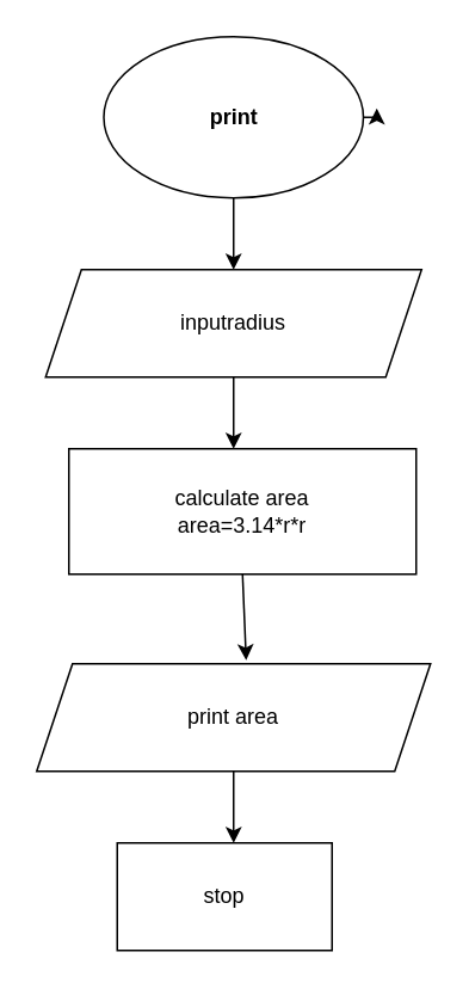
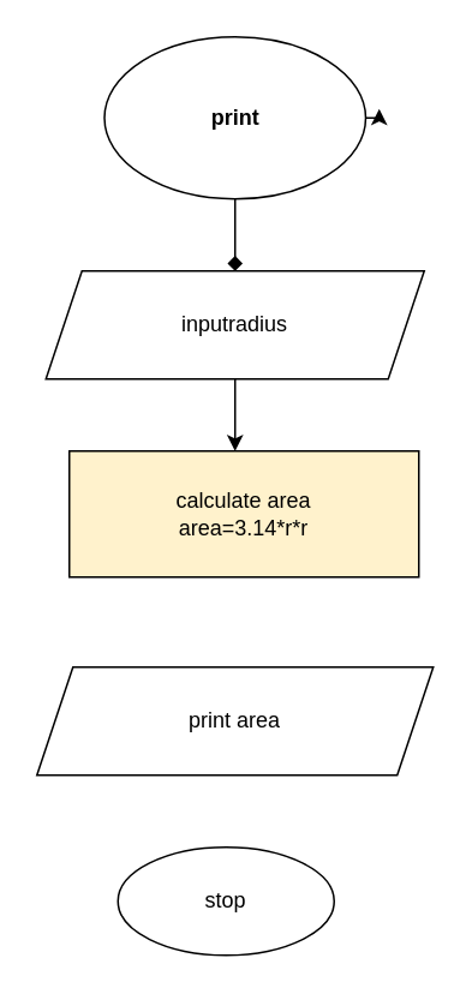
- <mxCell id="9" value="" style="endArrow=classic;html=1;rounded=0;exitX=0.5;exitY=1;exitDx=0;exitDy=0;entryX=0.5;entryY=0;entryDx=0;entryDy=0;" edge="1" parent="1" source="3" target="5"><mxGeometry width="50" height="50" relative="1" as="geometry"><mxPoint x="100" y="450" as="sourcePoint" /><mxPoint x="120" y="220" as="targetPoint" /></mxGeometry></mxCell>
+ <mxCell id="9" value="" style="endArrow=diamond;html=1;rounded=0;exitX=0.5;exitY=1;exitDx=0;exitDy=0;entryX=0.5;entryY=0;entryDx=0;entryDy=0;" edge="1" parent="1" source="3" target="5"><mxGeometry width="50" height="50" relative="1" as="geometry"><mxPoint x="100" y="450" as="sourcePoint" /><mxPoint x="120" y="220" as="targetPoint" /></mxGeometry></mxCell>
- <mxCell id="6" value="calculate area&lt;br&gt;area=3.14*r*r" style="rounded=0;whiteSpace=wrap;html=1;" vertex="1" parent="1"><mxGeometry x="38" y="250" width="194" height="70" as="geometry" /></mxCell>
+ <mxCell id="6" value="calculate area&lt;br&gt;area=3.14*r*r" style="rounded=0;whiteSpace=wrap;html=1;fillColor=#fff2cc;" vertex="1" parent="1"><mxGeometry x="38" y="250" width="194" height="70" as="geometry" /></mxCell>
- <mxCell id="11" value="" style="endArrow=classic;html=1;rounded=0;exitX=0.5;exitY=1;exitDx=0;exitDy=0;entryX=0.532;entryY=-0.033;entryDx=0;entryDy=0;entryPerimeter=0;" edge="1" parent="1" source="6" target="7"><mxGeometry width="50" height="50" relative="1" as="geometry"><mxPoint x="100" y="450" as="sourcePoint" /><mxPoint x="150" y="400" as="targetPoint" /></mxGeometry></mxCell>
- <mxCell id="12" value="" style="endArrow=classic;html=1;rounded=0;exitX=0.5;exitY=1;exitDx=0;exitDy=0;entryX=0.542;entryY=0;entryDx=0;entryDy=0;entryPerimeter=0;" edge="1" parent="1" source="7" target="8"><mxGeometry width="50" height="50" relative="1" as="geometry"><mxPoint x="100" y="450" as="sourcePoint" /><mxPoint x="130" y="460" as="targetPoint" /></mxGeometry></mxCell>
- <mxCell id="8" value="stop" style="rounded=0;whiteSpace=wrap;html=1;" vertex="1" parent="1"><mxGeometry x="65" y="470" width="120" height="60" as="geometry" /></mxCell>
+ <mxCell id="8" value="stop" style="ellipse;whiteSpace=wrap;html=1;" vertex="1" parent="1"><mxGeometry x="65" y="470" width="120" height="60" as="geometry" /></mxCell>
